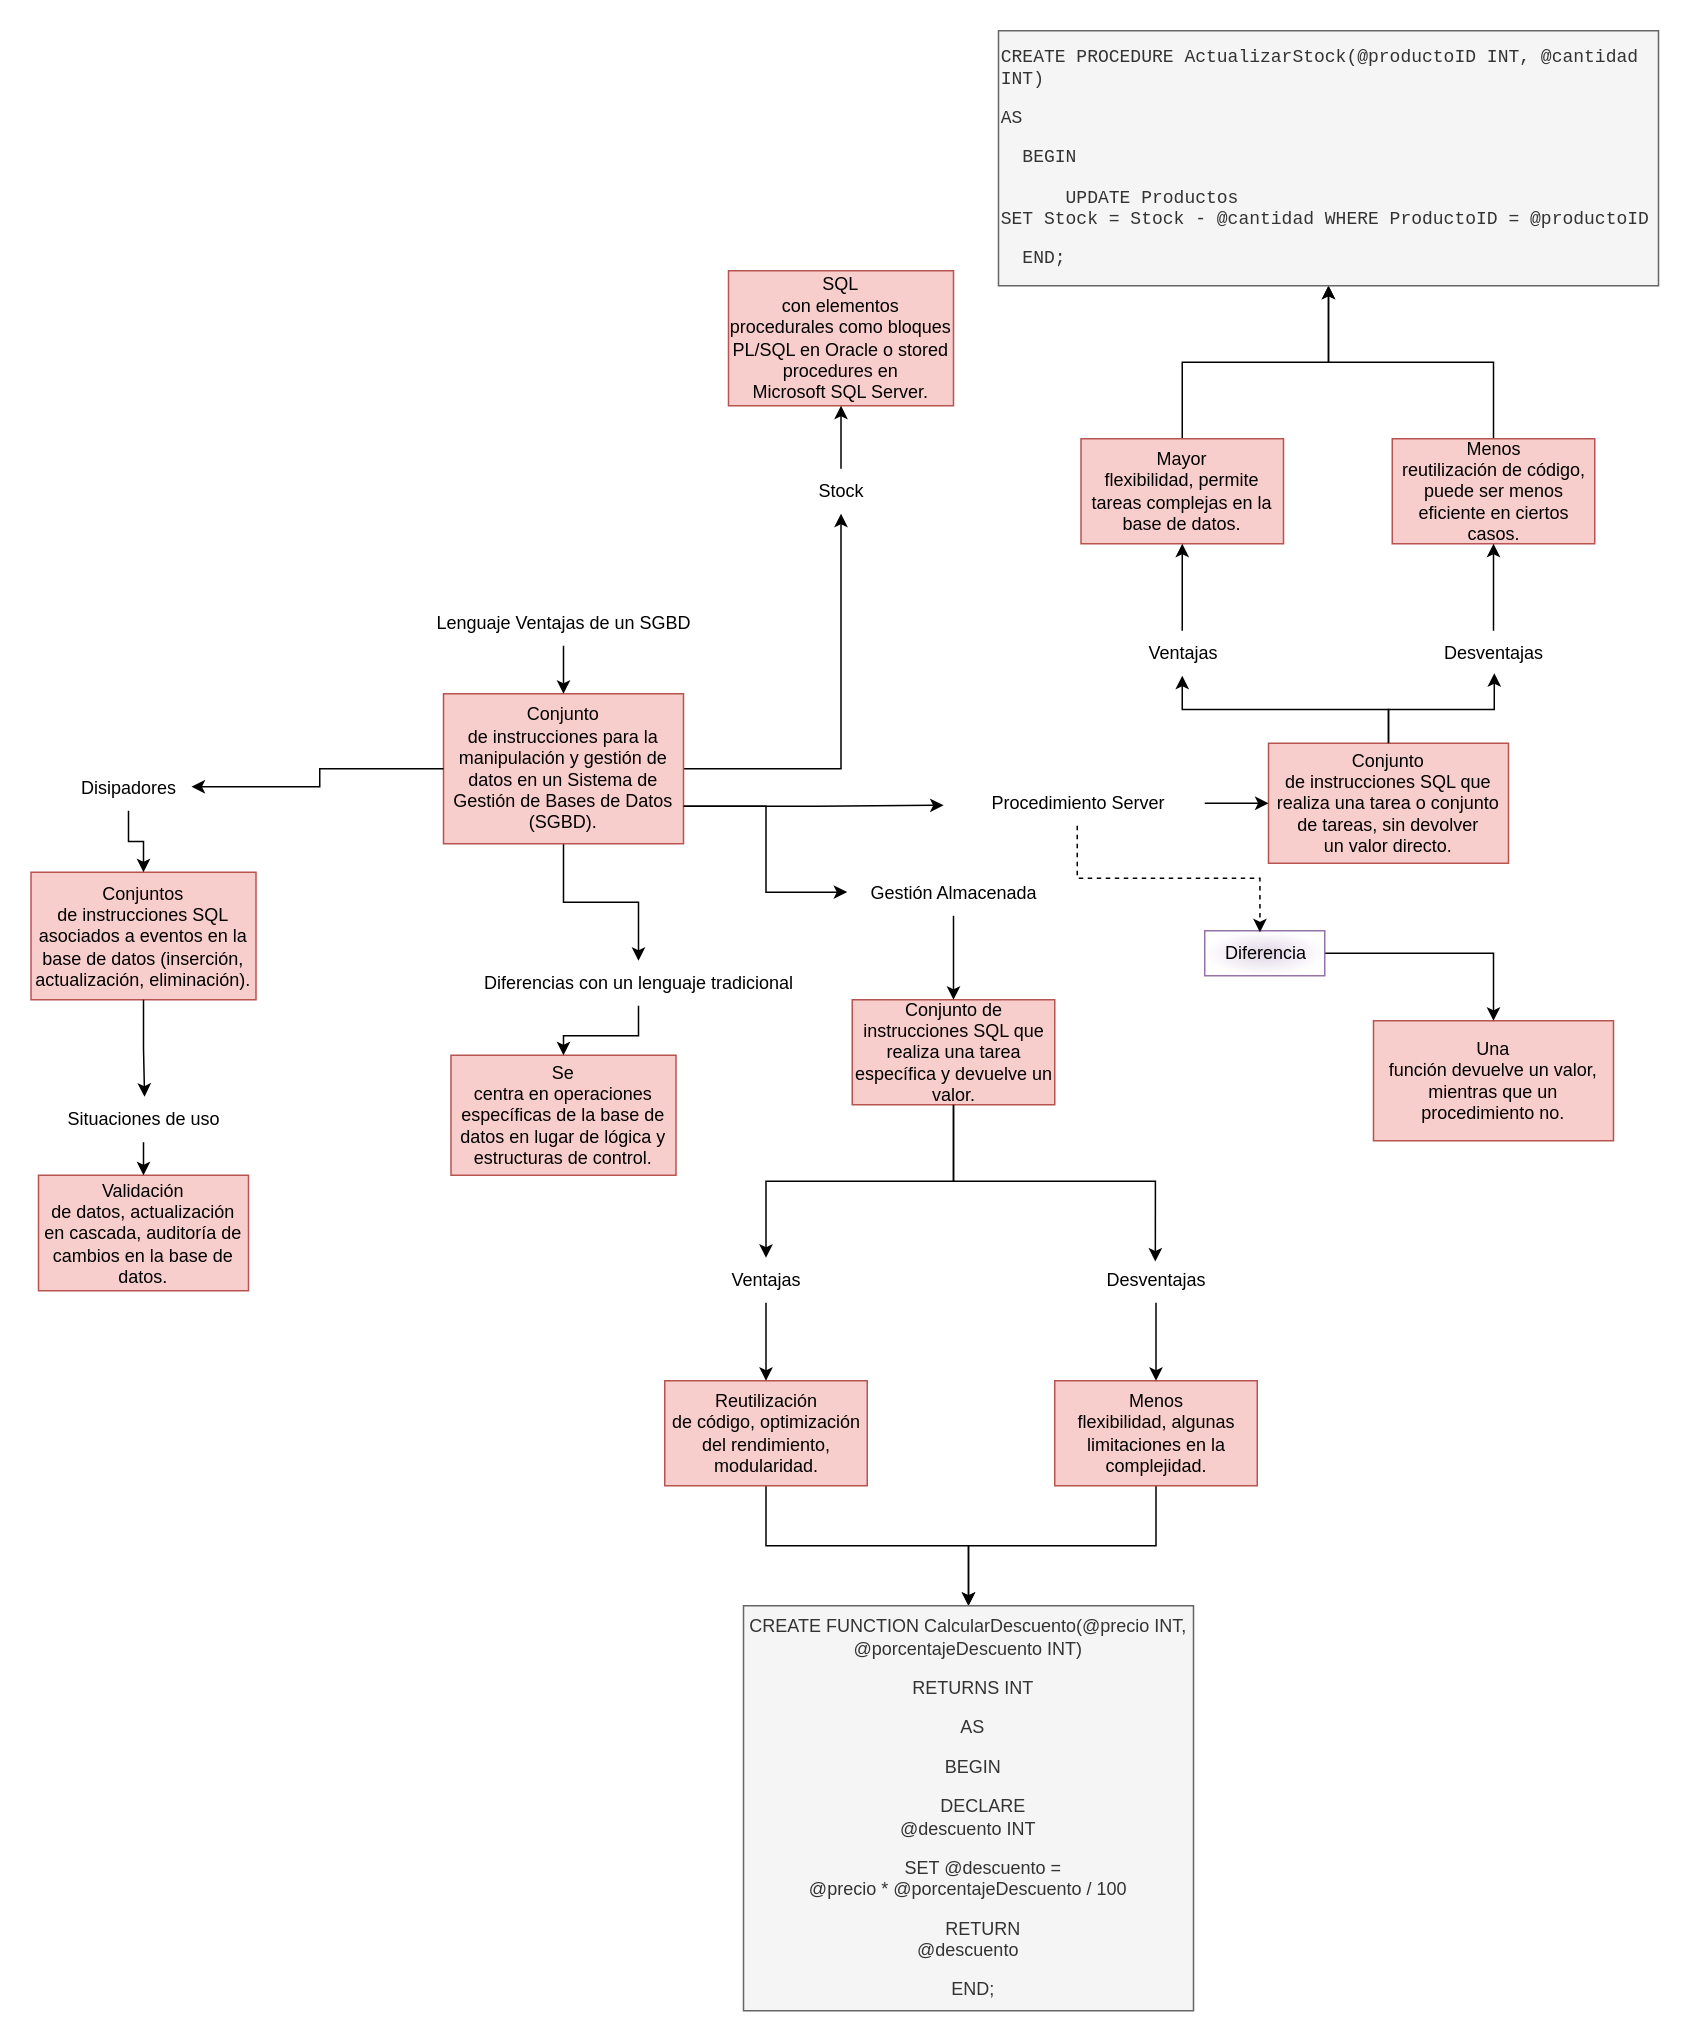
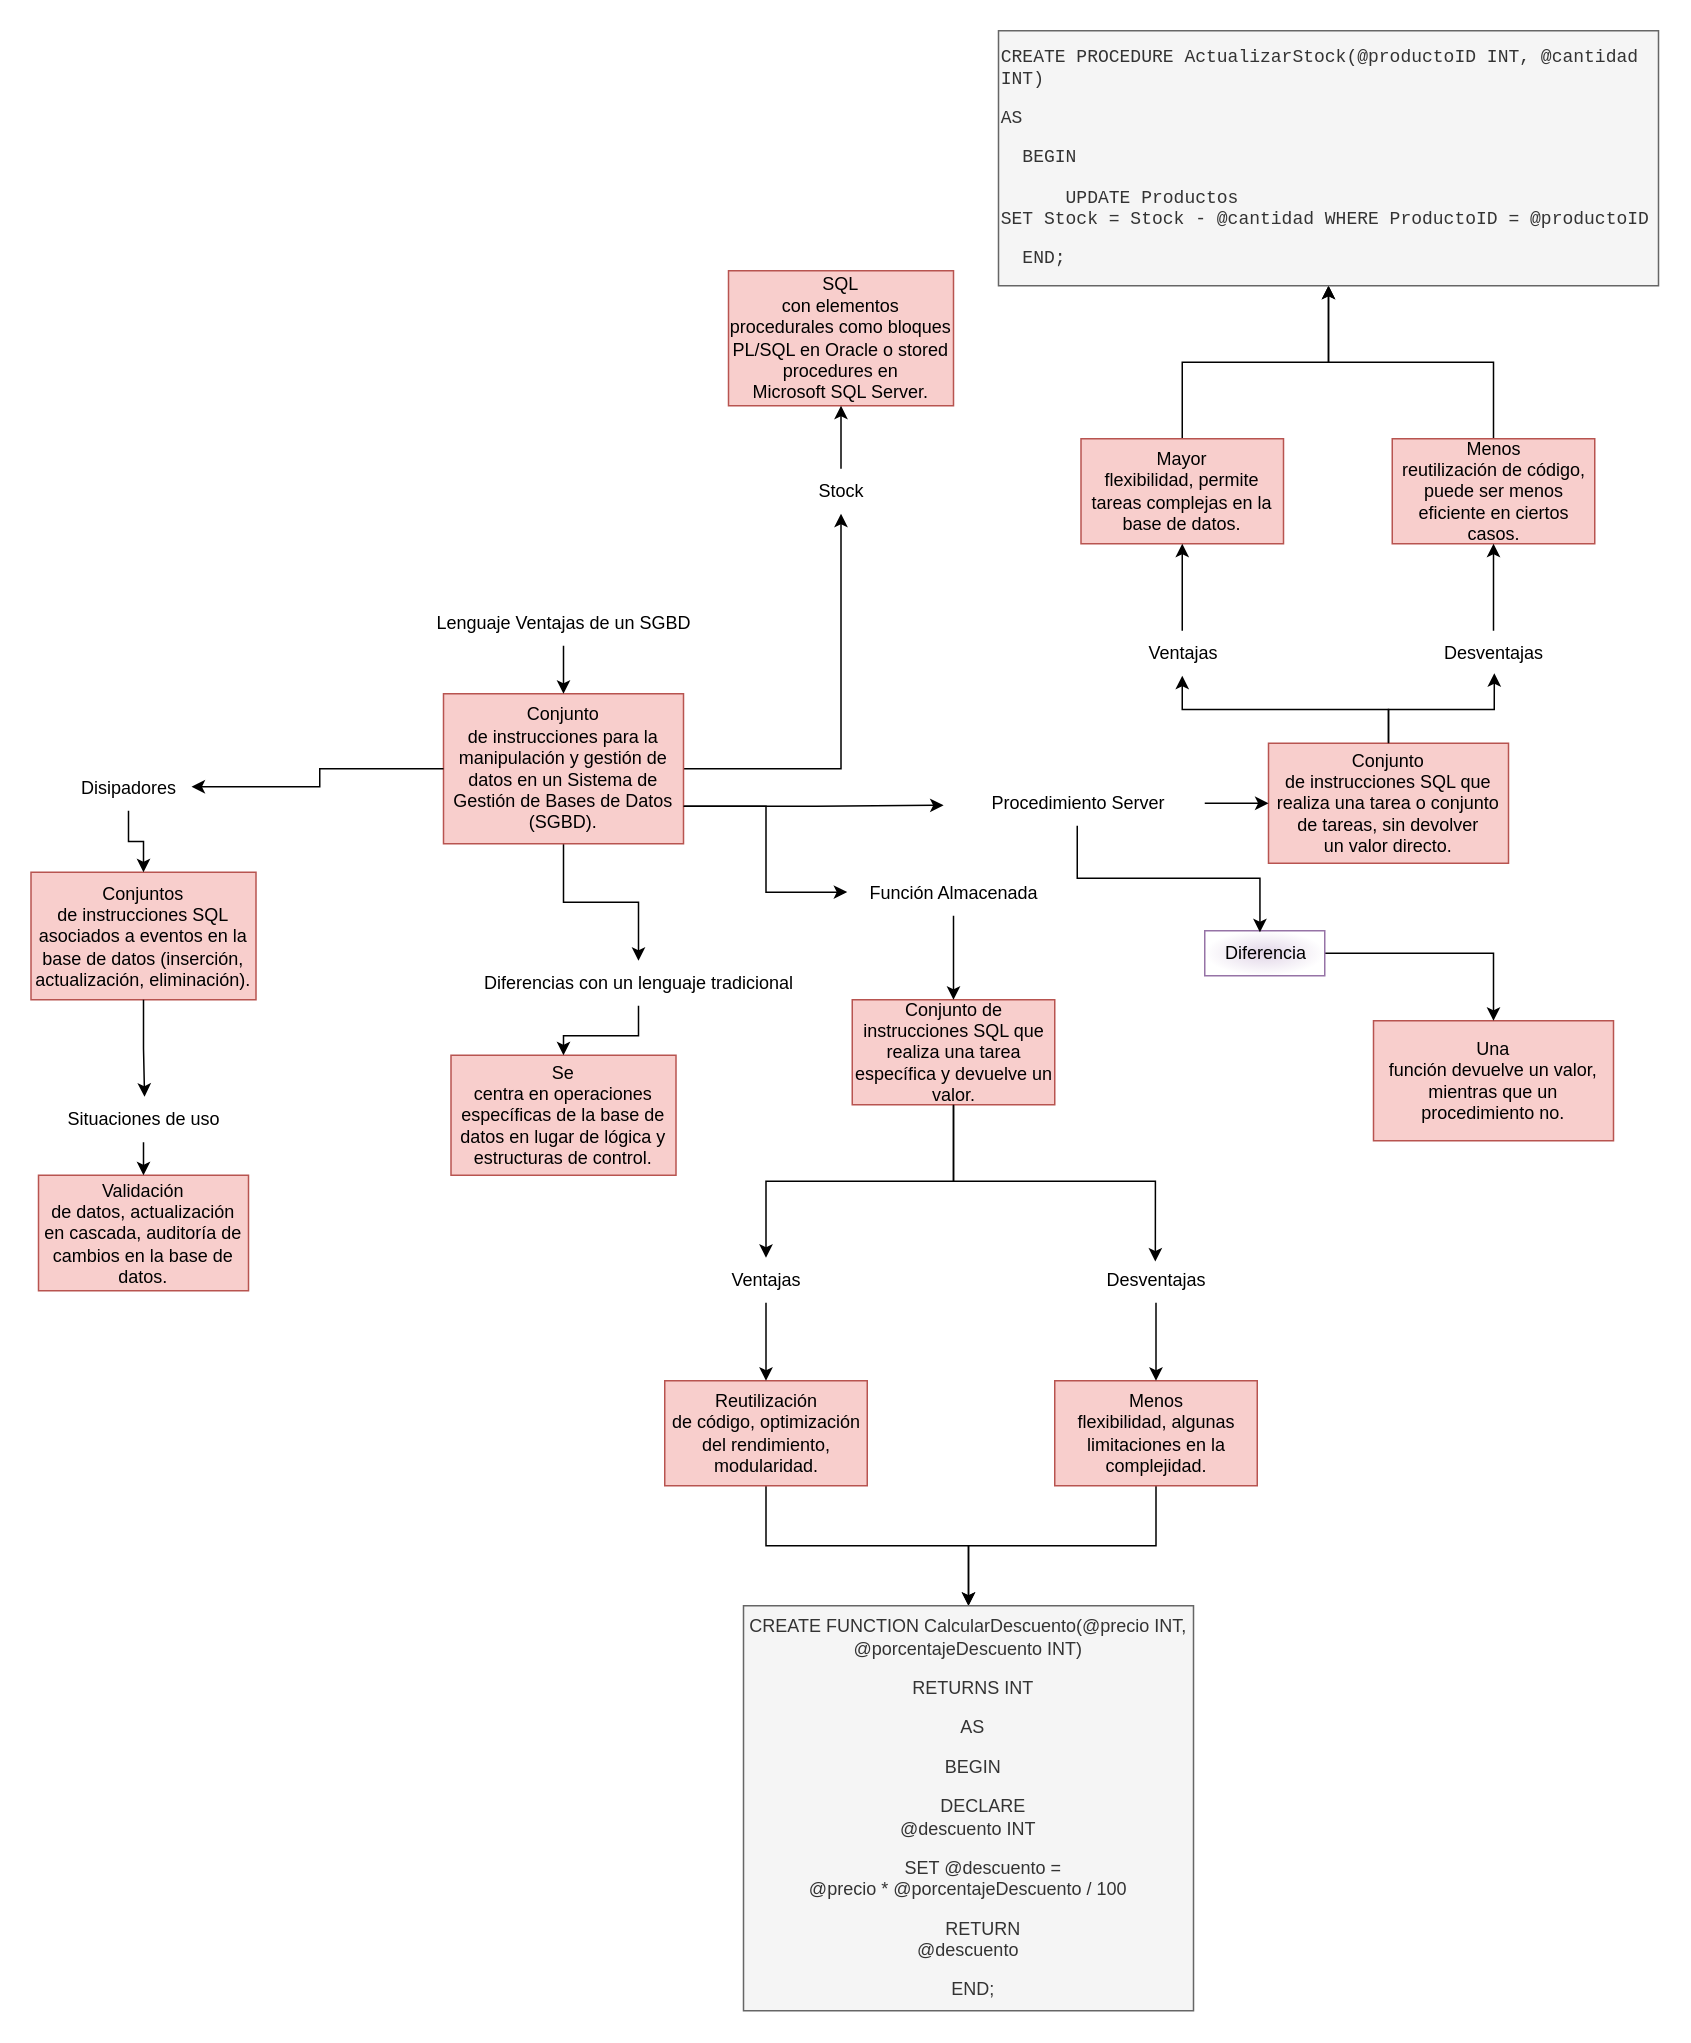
- <mxCell id="51" style="edgeStyle=orthogonalEdgeStyle;rounded=0;orthogonalLoop=1;jettySize=auto;html=1;entryX=0.46;entryY=0.033;entryDx=0;entryDy=0;entryPerimeter=0;dashed=1;" edge="1" parent="1" source="30" target="42"><mxGeometry relative="1" as="geometry" /></mxCell>
+ <mxCell id="51" style="edgeStyle=orthogonalEdgeStyle;rounded=0;orthogonalLoop=1;jettySize=auto;html=1;entryX=0.46;entryY=0.033;entryDx=0;entryDy=0;entryPerimeter=0;" edge="1" parent="1" source="30" target="42"><mxGeometry relative="1" as="geometry" /></mxCell>
- <mxCell id="17" value="Gestión Almacenada" style="text;html=1;align=center;verticalAlign=middle;resizable=0;points=[];autosize=1;strokeColor=none;fillColor=none;" vertex="1" parent="1"><mxGeometry x="565" y="580" width="140" height="30" as="geometry" /></mxCell>
+ <mxCell id="17" value="Función Almacenada" style="text;html=1;align=center;verticalAlign=middle;resizable=0;points=[];autosize=1;strokeColor=none;fillColor=none;" vertex="1" parent="1"><mxGeometry x="565" y="580" width="140" height="30" as="geometry" /></mxCell>
